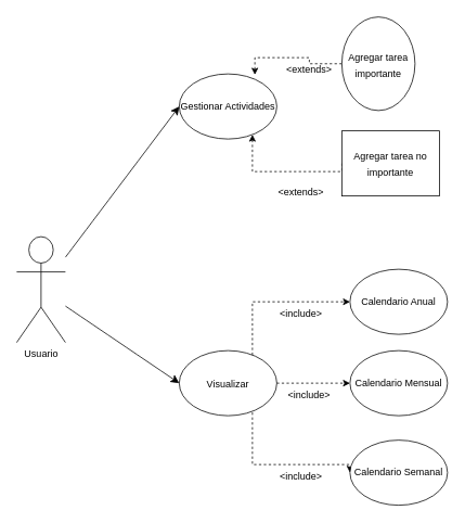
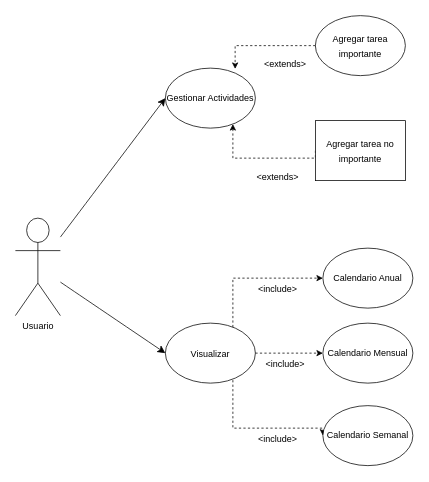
- <mxCell id="10" value="&lt;font style=&quot;font-size: 12px;&quot;&gt;Agregar tarea importante&lt;/font&gt;" style="ellipse;whiteSpace=wrap;html=1;fontSize=16;" vertex="1" parent="1"><mxGeometry x="420" y="20" width="90" height="115" as="geometry" /></mxCell>
+ <mxCell id="10" value="&lt;font style=&quot;font-size: 12px;&quot;&gt;Agregar tarea importante&lt;/font&gt;" style="ellipse;whiteSpace=wrap;html=1;fontSize=16;" vertex="1" parent="1"><mxGeometry x="420" y="20" width="120" height="80" as="geometry" /></mxCell>
